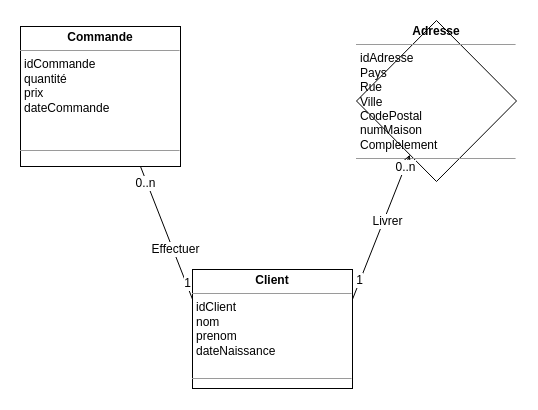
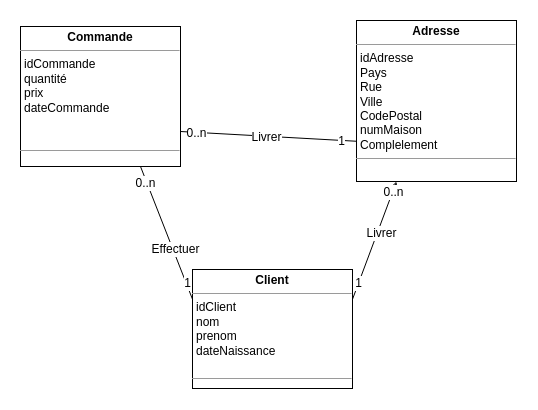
- <mxCell id="2" value="&lt;p style=&quot;margin: 0px ; margin-top: 4px ; text-align: center&quot;&gt;&lt;b&gt;Adresse&lt;/b&gt;&lt;/p&gt;&lt;hr size=&quot;1&quot;&gt;&lt;p style=&quot;margin: 0px ; margin-left: 4px&quot;&gt;idAdresse&lt;/p&gt;&lt;p style=&quot;margin: 0px ; margin-left: 4px&quot;&gt;Pays&lt;/p&gt;&lt;p style=&quot;margin: 0px ; margin-left: 4px&quot;&gt;Rue&lt;/p&gt;&lt;p style=&quot;margin: 0px ; margin-left: 4px&quot;&gt;Ville&lt;/p&gt;&lt;p style=&quot;margin: 0px ; margin-left: 4px&quot;&gt;CodePostal&lt;/p&gt;&lt;p style=&quot;margin: 0px ; margin-left: 4px&quot;&gt;numMaison&lt;/p&gt;&lt;p style=&quot;margin: 0px ; margin-left: 4px&quot;&gt;Complelement&lt;/p&gt;&lt;hr size=&quot;1&quot;&gt;&lt;p style=&quot;margin: 0px ; margin-left: 4px&quot;&gt;&lt;br&gt;&lt;/p&gt;" style="rhombus;verticalAlign=top;align=left;overflow=fill;fontSize=12;fontFamily=Helvetica;html=1;" vertex="1" parent="1"><mxGeometry x="356" y="20" width="160" height="161" as="geometry" /></mxCell>
+ <mxCell id="2" value="&lt;p style=&quot;margin: 0px ; margin-top: 4px ; text-align: center&quot;&gt;&lt;b&gt;Adresse&lt;/b&gt;&lt;/p&gt;&lt;hr size=&quot;1&quot;&gt;&lt;p style=&quot;margin: 0px ; margin-left: 4px&quot;&gt;idAdresse&lt;/p&gt;&lt;p style=&quot;margin: 0px ; margin-left: 4px&quot;&gt;Pays&lt;/p&gt;&lt;p style=&quot;margin: 0px ; margin-left: 4px&quot;&gt;Rue&lt;/p&gt;&lt;p style=&quot;margin: 0px ; margin-left: 4px&quot;&gt;Ville&lt;/p&gt;&lt;p style=&quot;margin: 0px ; margin-left: 4px&quot;&gt;CodePostal&lt;/p&gt;&lt;p style=&quot;margin: 0px ; margin-left: 4px&quot;&gt;numMaison&lt;/p&gt;&lt;p style=&quot;margin: 0px ; margin-left: 4px&quot;&gt;Complelement&lt;/p&gt;&lt;hr size=&quot;1&quot;&gt;&lt;p style=&quot;margin: 0px ; margin-left: 4px&quot;&gt;&lt;br&gt;&lt;/p&gt;" style="verticalAlign=top;align=left;overflow=fill;fontSize=12;fontFamily=Helvetica;html=1;" vertex="1" parent="1"><mxGeometry x="356" y="20" width="160" height="161" as="geometry" /></mxCell>
+ <mxCell id="9" value="" style="endArrow=none;html=1;entryX=0;entryY=0.75;entryDx=0;entryDy=0;exitX=1;exitY=0.75;exitDx=0;exitDy=0;" edge="1" parent="1" source="3" target="2"><mxGeometry width="50" height="50" relative="1" as="geometry"><mxPoint x="224" y="257" as="sourcePoint" /><mxPoint x="274" y="207" as="targetPoint" /></mxGeometry></mxCell>
+ <mxCell id="10" value="0..n" style="text;html=1;align=center;verticalAlign=middle;resizable=0;points=[];labelBackgroundColor=#ffffff;" vertex="1" connectable="0" parent="9"><mxGeometry x="-0.834" y="-1" relative="1" as="geometry"><mxPoint x="1" as="offset" /></mxGeometry></mxCell>
+ <mxCell id="11" value="1" style="text;html=1;align=center;verticalAlign=middle;resizable=0;points=[];labelBackgroundColor=#ffffff;" vertex="1" connectable="0" parent="9"><mxGeometry x="0.835" y="-1" relative="1" as="geometry"><mxPoint x="-1" as="offset" /></mxGeometry></mxCell>
+ <mxCell id="12" value="Livrer" style="text;html=1;align=center;verticalAlign=middle;resizable=0;points=[];labelBackgroundColor=#ffffff;" vertex="1" connectable="0" parent="9"><mxGeometry x="-0.154" y="7" relative="1" as="geometry"><mxPoint x="10.69" y="8.72" as="offset" /></mxGeometry></mxCell>
